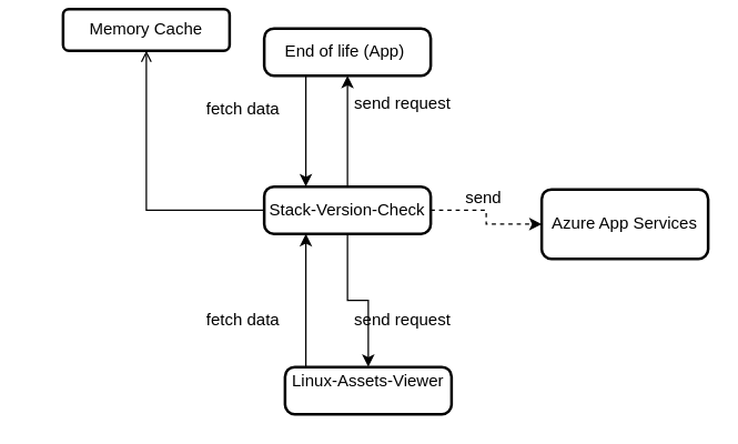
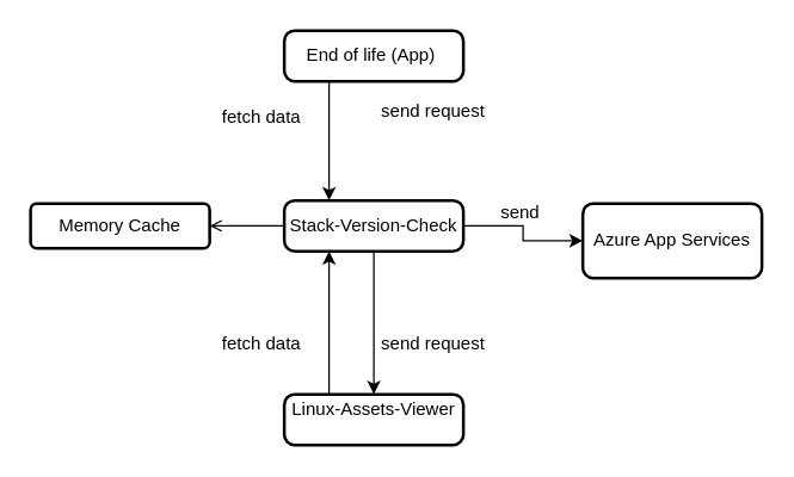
- <mxCell id="12" value="Memory Cache" style="whiteSpace=wrap;html=1;rounded=1;arcSize=14;strokeWidth=2;" vertex="1" parent="1"><mxGeometry x="45" y="6" width="120" height="30" as="geometry" /></mxCell>
+ <mxCell id="12" value="Memory Cache" style="whiteSpace=wrap;html=1;rounded=1;arcSize=14;strokeWidth=2;" vertex="1" parent="1"><mxGeometry x="20" y="136" width="120" height="30" as="geometry" /></mxCell>
- <mxCell id="4" value="" style="edgeStyle=orthogonalEdgeStyle;rounded=0;orthogonalLoop=1;jettySize=auto;html=1;" edge="1" parent="1" source="6" target="11"><mxGeometry relative="1" as="geometry" /></mxCell>
- <mxCell id="2" value="" style="edgeStyle=orthogonalEdgeStyle;rounded=0;orthogonalLoop=1;jettySize=auto;html=1;dashed=1;" edge="1" parent="1" source="6" target="7"><mxGeometry relative="1" as="geometry" /></mxCell>
+ <mxCell id="2" value="" style="edgeStyle=orthogonalEdgeStyle;rounded=0;orthogonalLoop=1;jettySize=auto;html=1;" edge="1" parent="1" source="6" target="7"><mxGeometry relative="1" as="geometry" /></mxCell>
- <mxCell id="9" value="Linux-Assets-Viewer&#10;" style="rounded=1;absoluteArcSize=1;arcSize=14;whiteSpace=wrap;strokeWidth=2;" vertex="1" parent="1"><mxGeometry x="205" y="264" width="120" height="34" as="geometry" /></mxCell>
+ <mxCell id="9" value="Linux-Assets-Viewer&#10;" style="rounded=1;absoluteArcSize=1;arcSize=14;whiteSpace=wrap;strokeWidth=2;" vertex="1" parent="1"><mxGeometry x="190" y="264" width="120" height="34" as="geometry" /></mxCell>
